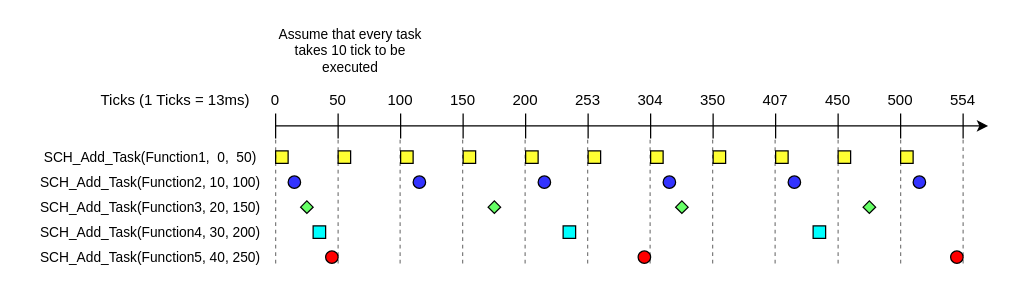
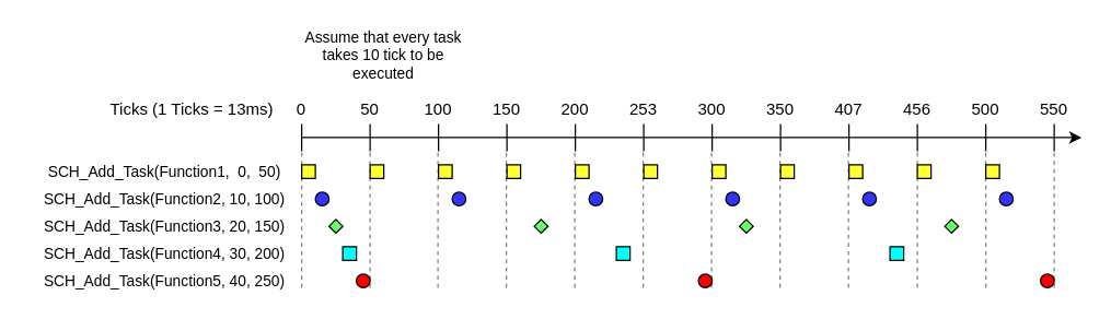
- <mxCell id="18" value="304" style="text;html=1;strokeColor=none;fillColor=none;align=center;verticalAlign=middle;whiteSpace=wrap;rounded=0;" vertex="1" parent="1"><mxGeometry x="510" y="70" width="20" height="20" as="geometry" /></mxCell>
+ <mxCell id="18" value="300" style="text;html=1;strokeColor=none;fillColor=none;align=center;verticalAlign=middle;whiteSpace=wrap;rounded=0;" vertex="1" parent="1"><mxGeometry x="510" y="70" width="20" height="20" as="geometry" /></mxCell>
- <mxCell id="22" value="450" style="text;html=1;strokeColor=none;fillColor=none;align=center;verticalAlign=middle;whiteSpace=wrap;rounded=0;" vertex="1" parent="1"><mxGeometry x="660" y="70" width="20" height="20" as="geometry" /></mxCell>
+ <mxCell id="22" value="456" style="text;html=1;strokeColor=none;fillColor=none;align=center;verticalAlign=middle;whiteSpace=wrap;rounded=0;" vertex="1" parent="1"><mxGeometry x="660" y="70" width="20" height="20" as="geometry" /></mxCell>
- <mxCell id="70" value="554" style="text;html=1;strokeColor=none;fillColor=none;align=center;verticalAlign=middle;whiteSpace=wrap;rounded=0;" vertex="1" parent="1"><mxGeometry x="760" y="70" width="20" height="20" as="geometry" /></mxCell>
+ <mxCell id="70" value="550" style="text;html=1;strokeColor=none;fillColor=none;align=center;verticalAlign=middle;whiteSpace=wrap;rounded=0;" vertex="1" parent="1"><mxGeometry x="760" y="70" width="20" height="20" as="geometry" /></mxCell>
